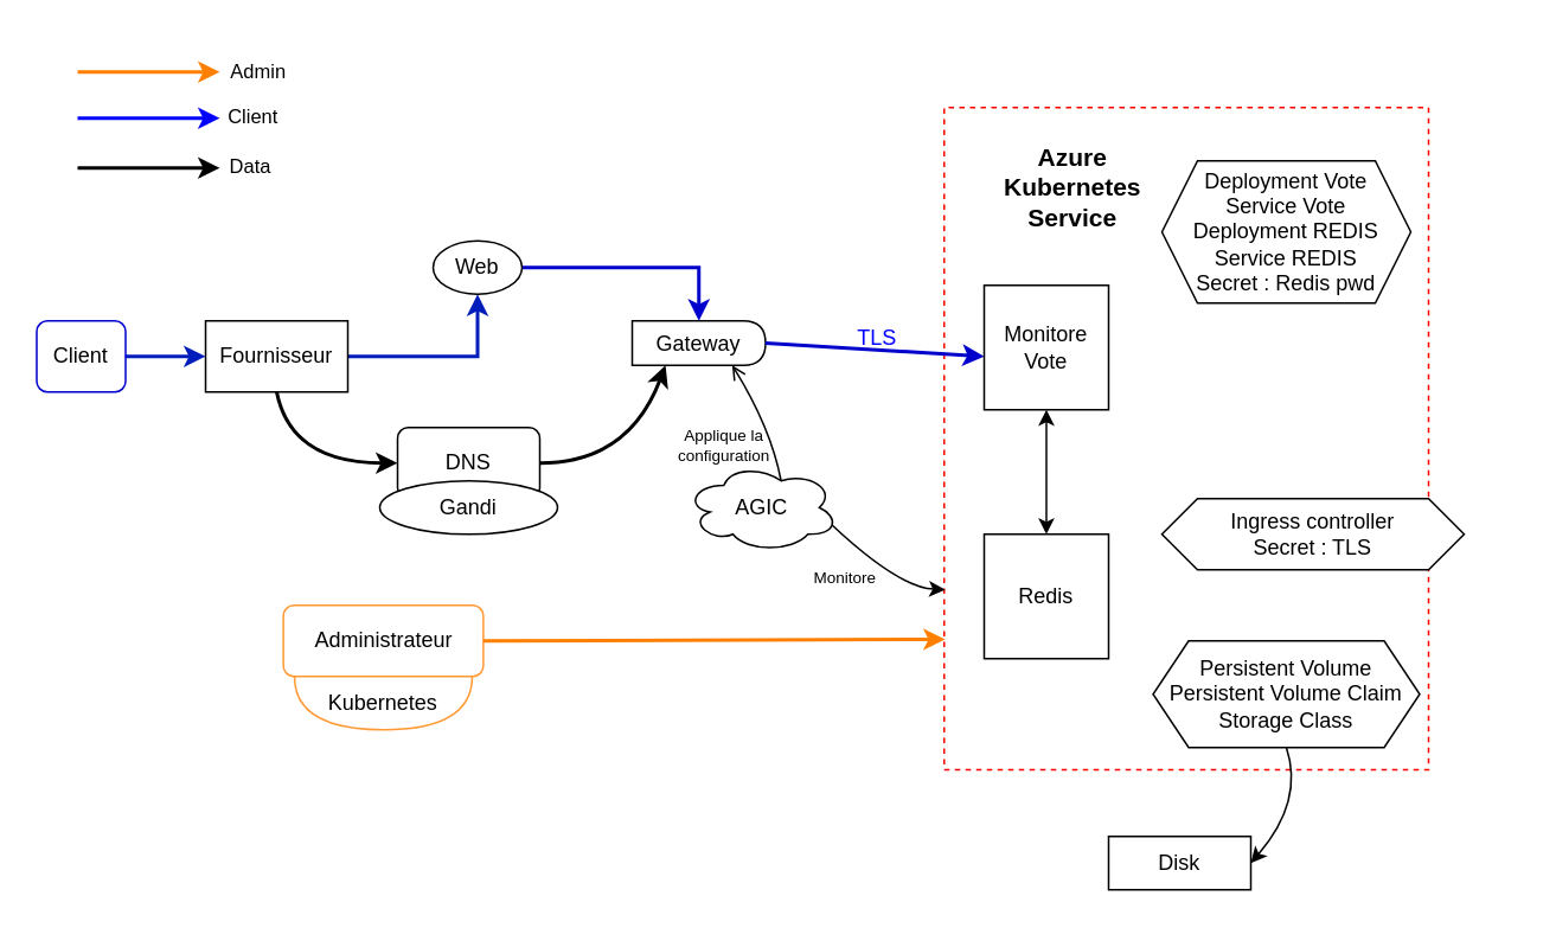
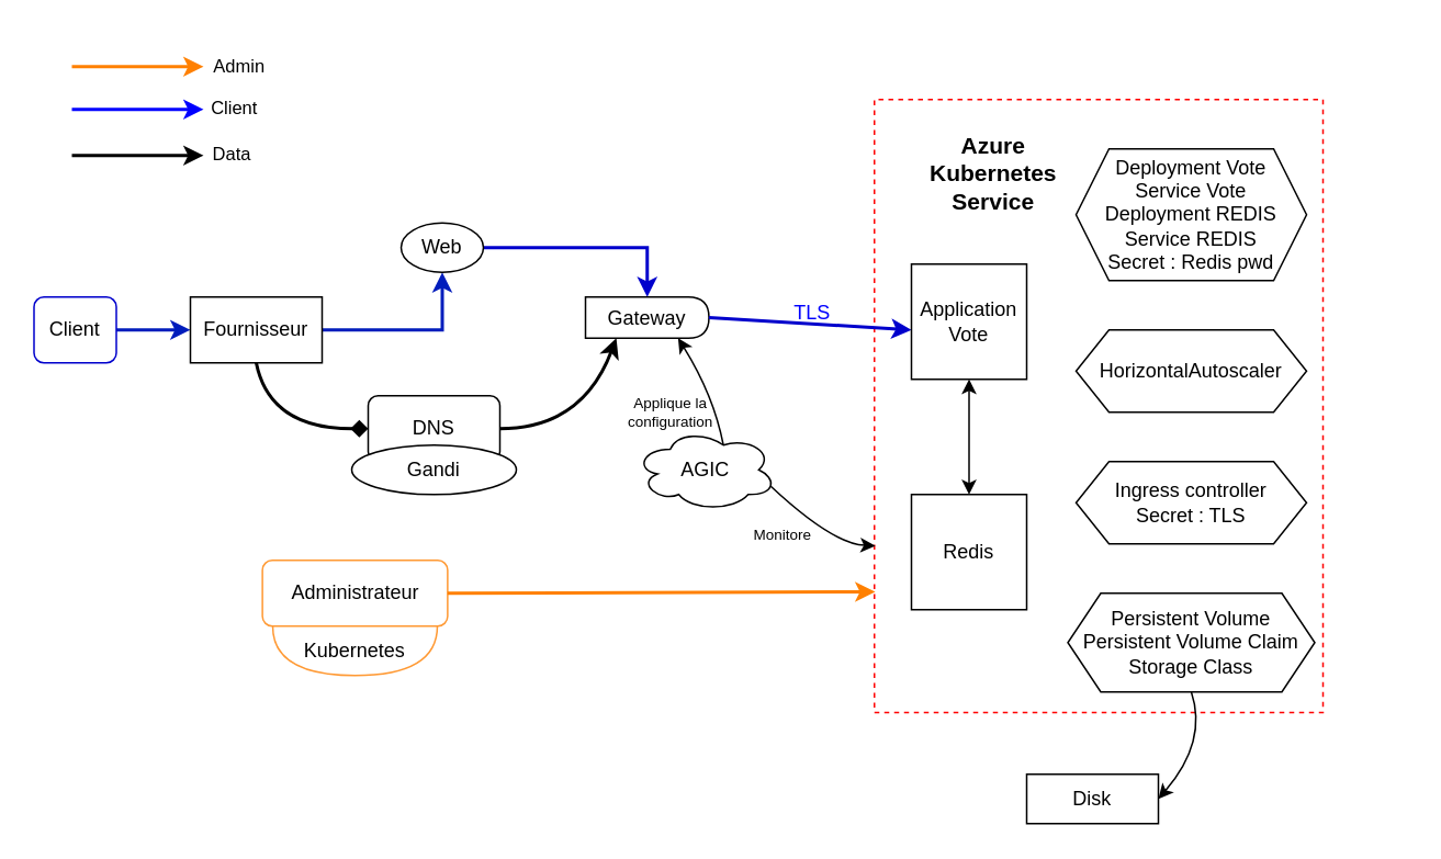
- <mxCell id="36" value="Monitore Vote" style="whiteSpace=wrap;html=1;aspect=fixed;" vertex="1" parent="1"><mxGeometry x="553" y="160" width="70" height="70" as="geometry" /></mxCell>
+ <mxCell id="36" value="Application Vote" style="whiteSpace=wrap;html=1;aspect=fixed;" vertex="1" parent="1"><mxGeometry x="553" y="160" width="70" height="70" as="geometry" /></mxCell>
- <mxCell id="22" value="" style="curved=1;endArrow=open;html=1;rounded=0;strokeColor=default;fontSize=12;exitX=0.625;exitY=0.2;exitDx=0;exitDy=0;exitPerimeter=0;entryX=0.75;entryY=1;entryDx=0;entryDy=0;" edge="1" parent="1" source="8" target="19"><mxGeometry width="50" height="50" relative="1" as="geometry"><mxPoint x="415" y="270" as="sourcePoint" /><mxPoint x="465" y="220" as="targetPoint" /><Array as="points"><mxPoint x="433" y="240" /></Array></mxGeometry></mxCell>
+ <mxCell id="22" value="" style="curved=1;endArrow=classic;html=1;rounded=0;strokeColor=default;fontSize=12;exitX=0.625;exitY=0.2;exitDx=0;exitDy=0;exitPerimeter=0;entryX=0.75;entryY=1;entryDx=0;entryDy=0;" edge="1" parent="1" source="8" target="19"><mxGeometry width="50" height="50" relative="1" as="geometry"><mxPoint x="415" y="270" as="sourcePoint" /><mxPoint x="465" y="220" as="targetPoint" /><Array as="points"><mxPoint x="433" y="240" /></Array></mxGeometry></mxCell>
+ <mxCell id="26" value="HorizontalAutoscaler" style="shape=hexagon;perimeter=hexagonPerimeter2;whiteSpace=wrap;html=1;fixedSize=1;fontSize=12;" vertex="1" parent="1"><mxGeometry x="653" y="200" width="140" height="50" as="geometry" /></mxCell>
- <mxCell id="21" value="" style="curved=1;endArrow=classic;html=1;rounded=0;strokeColor=#000000;fontSize=12;entryX=0;entryY=0.5;entryDx=0;entryDy=0;exitX=0.5;exitY=1;exitDx=0;exitDy=0;fillColor=#60a917;strokeWidth=2;" edge="1" parent="1" source="5" target="16"><mxGeometry width="50" height="50" relative="1" as="geometry"><mxPoint x="475" y="70" as="sourcePoint" /><mxPoint x="525" as="targetPoint" y="20" /><Array as="points"><mxPoint x="163" y="260" /></Array></mxGeometry></mxCell>
+ <mxCell id="21" value="" style="curved=1;endArrow=diamond;html=1;rounded=0;strokeColor=#000000;fontSize=12;entryX=0;entryY=0.5;entryDx=0;entryDy=0;exitX=0.5;exitY=1;exitDx=0;exitDy=0;fillColor=#60a917;strokeWidth=2;" edge="1" parent="1" source="5" target="16"><mxGeometry width="50" height="50" relative="1" as="geometry"><mxPoint x="475" y="70" as="sourcePoint" /><mxPoint x="525" as="targetPoint" y="20" /><Array as="points"><mxPoint x="163" y="260" /></Array></mxGeometry></mxCell>
- <mxCell id="11" value="&lt;div&gt;Ingress controller&lt;/div&gt;&lt;div&gt;Secret : TLS&lt;br&gt;&lt;/div&gt;" style="shape=hexagon;perimeter=hexagonPerimeter2;whiteSpace=wrap;html=1;fixedSize=1;" vertex="1" parent="1"><mxGeometry x="653" y="280" width="170" height="40" as="geometry" /></mxCell>
+ <mxCell id="11" value="&lt;div&gt;Ingress controller&lt;/div&gt;&lt;div&gt;Secret : TLS&lt;br&gt;&lt;/div&gt;" style="shape=hexagon;perimeter=hexagonPerimeter2;whiteSpace=wrap;html=1;fixedSize=1;" vertex="1" parent="1"><mxGeometry x="653" y="280" width="140" height="50" as="geometry" /></mxCell>
